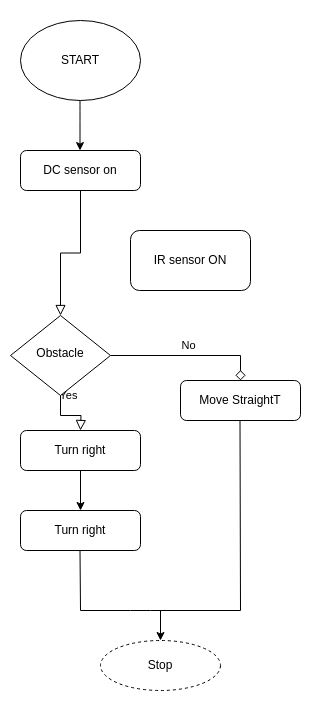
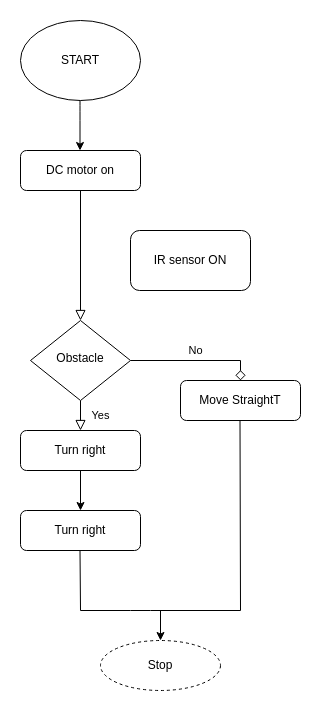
- <mxCell id="3" value="DC sensor on" parent="1" style="rounded=1;whiteSpace=wrap;html=1;fontSize=12;glass=0;strokeWidth=1;shadow=0;" vertex="1"><mxGeometry as="geometry" height="40" width="120" y="150" x="20" /></mxCell>
+ <mxCell id="3" value="DC motor on" parent="1" style="rounded=1;whiteSpace=wrap;html=1;fontSize=12;glass=0;strokeWidth=1;shadow=0;" vertex="1"><mxGeometry as="geometry" height="40" width="120" y="150" x="20" /></mxCell>
- <mxCell id="6" value="Obstacle" parent="1" style="rhombus;whiteSpace=wrap;html=1;shadow=0;fontFamily=Helvetica;fontSize=12;align=center;strokeWidth=1;spacing=6;spacingTop=-4;" vertex="1"><mxGeometry x="10" y="315" as="geometry" height="80" width="100" /></mxCell>
+ <mxCell id="6" value="Obstacle" parent="1" style="rhombus;whiteSpace=wrap;html=1;shadow=0;fontFamily=Helvetica;fontSize=12;align=center;strokeWidth=1;spacing=6;spacingTop=-4;" vertex="1"><mxGeometry as="geometry" height="80" width="100" y="320" x="30" /></mxCell>
